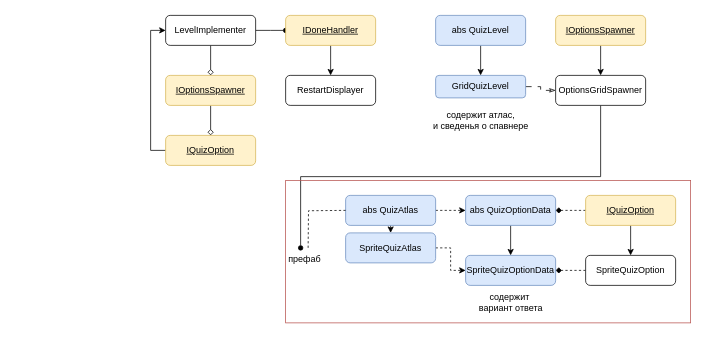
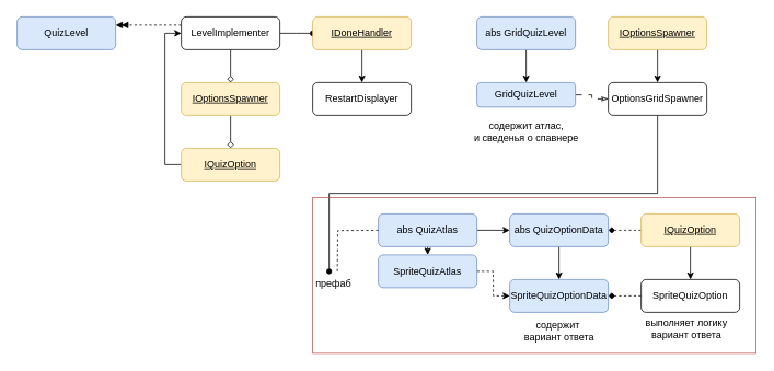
+ <mxCell id="8" style="edgeStyle=orthogonalEdgeStyle;rounded=0;orthogonalLoop=1;jettySize=auto;html=1;exitX=0;exitY=0.25;exitDx=0;exitDy=0;entryX=1;entryY=0.25;entryDx=0;entryDy=0;dashed=1;endArrow=doubleBlock;endFill=1;" edge="1" parent="1" source="10" target="3"><mxGeometry relative="1" as="geometry" /></mxCell>
+ <mxCell id="3" value="QuizLevel" style="rounded=1;whiteSpace=wrap;html=1;fillColor=#dae8fc;strokeColor=#6c8ebf;" vertex="1" parent="1"><mxGeometry y="20" width="120" height="40" as="geometry" x="20" /></mxCell>
- <mxCell id="24" value="abs QuizLevel" style="rounded=1;whiteSpace=wrap;html=1;fillColor=#dae8fc;strokeColor=#6c8ebf;" vertex="1" parent="1"><mxGeometry x="580" y="20" width="120" height="40" as="geometry" /></mxCell>
+ <mxCell id="24" value="abs GridQuizLevel" style="rounded=1;whiteSpace=wrap;html=1;fillColor=#dae8fc;strokeColor=#6c8ebf;" vertex="1" parent="1"><mxGeometry x="580" y="20" width="120" height="40" as="geometry" /></mxCell>
- <mxCell id="28" style="edgeStyle=orthogonalEdgeStyle;rounded=0;orthogonalLoop=1;jettySize=auto;html=1;exitX=1;exitY=0.5;exitDx=0;exitDy=0;entryX=0;entryY=0.5;entryDx=0;entryDy=0;dashed=1;" edge="1" parent="1" source="29" target="26"><mxGeometry relative="1" as="geometry" /></mxCell>
+ <mxCell id="28" style="edgeStyle=orthogonalEdgeStyle;rounded=0;orthogonalLoop=1;jettySize=auto;html=1;exitX=1;exitY=0.5;exitDx=0;exitDy=0;entryX=0;entryY=0.5;entryDx=0;entryDy=0;dashed=0;" edge="1" parent="1" source="29" target="26"><mxGeometry relative="1" as="geometry" /></mxCell>
+ <mxCell id="35" value="выполняет логику&lt;div&gt;вариант ответа&lt;/div&gt;" style="text;html=1;align=center;verticalAlign=middle;resizable=0;points=[];autosize=1;strokeColor=none;fillColor=none;" vertex="1" parent="1"><mxGeometry x="775" y="380" width="120" height="40" as="geometry" /></mxCell>
